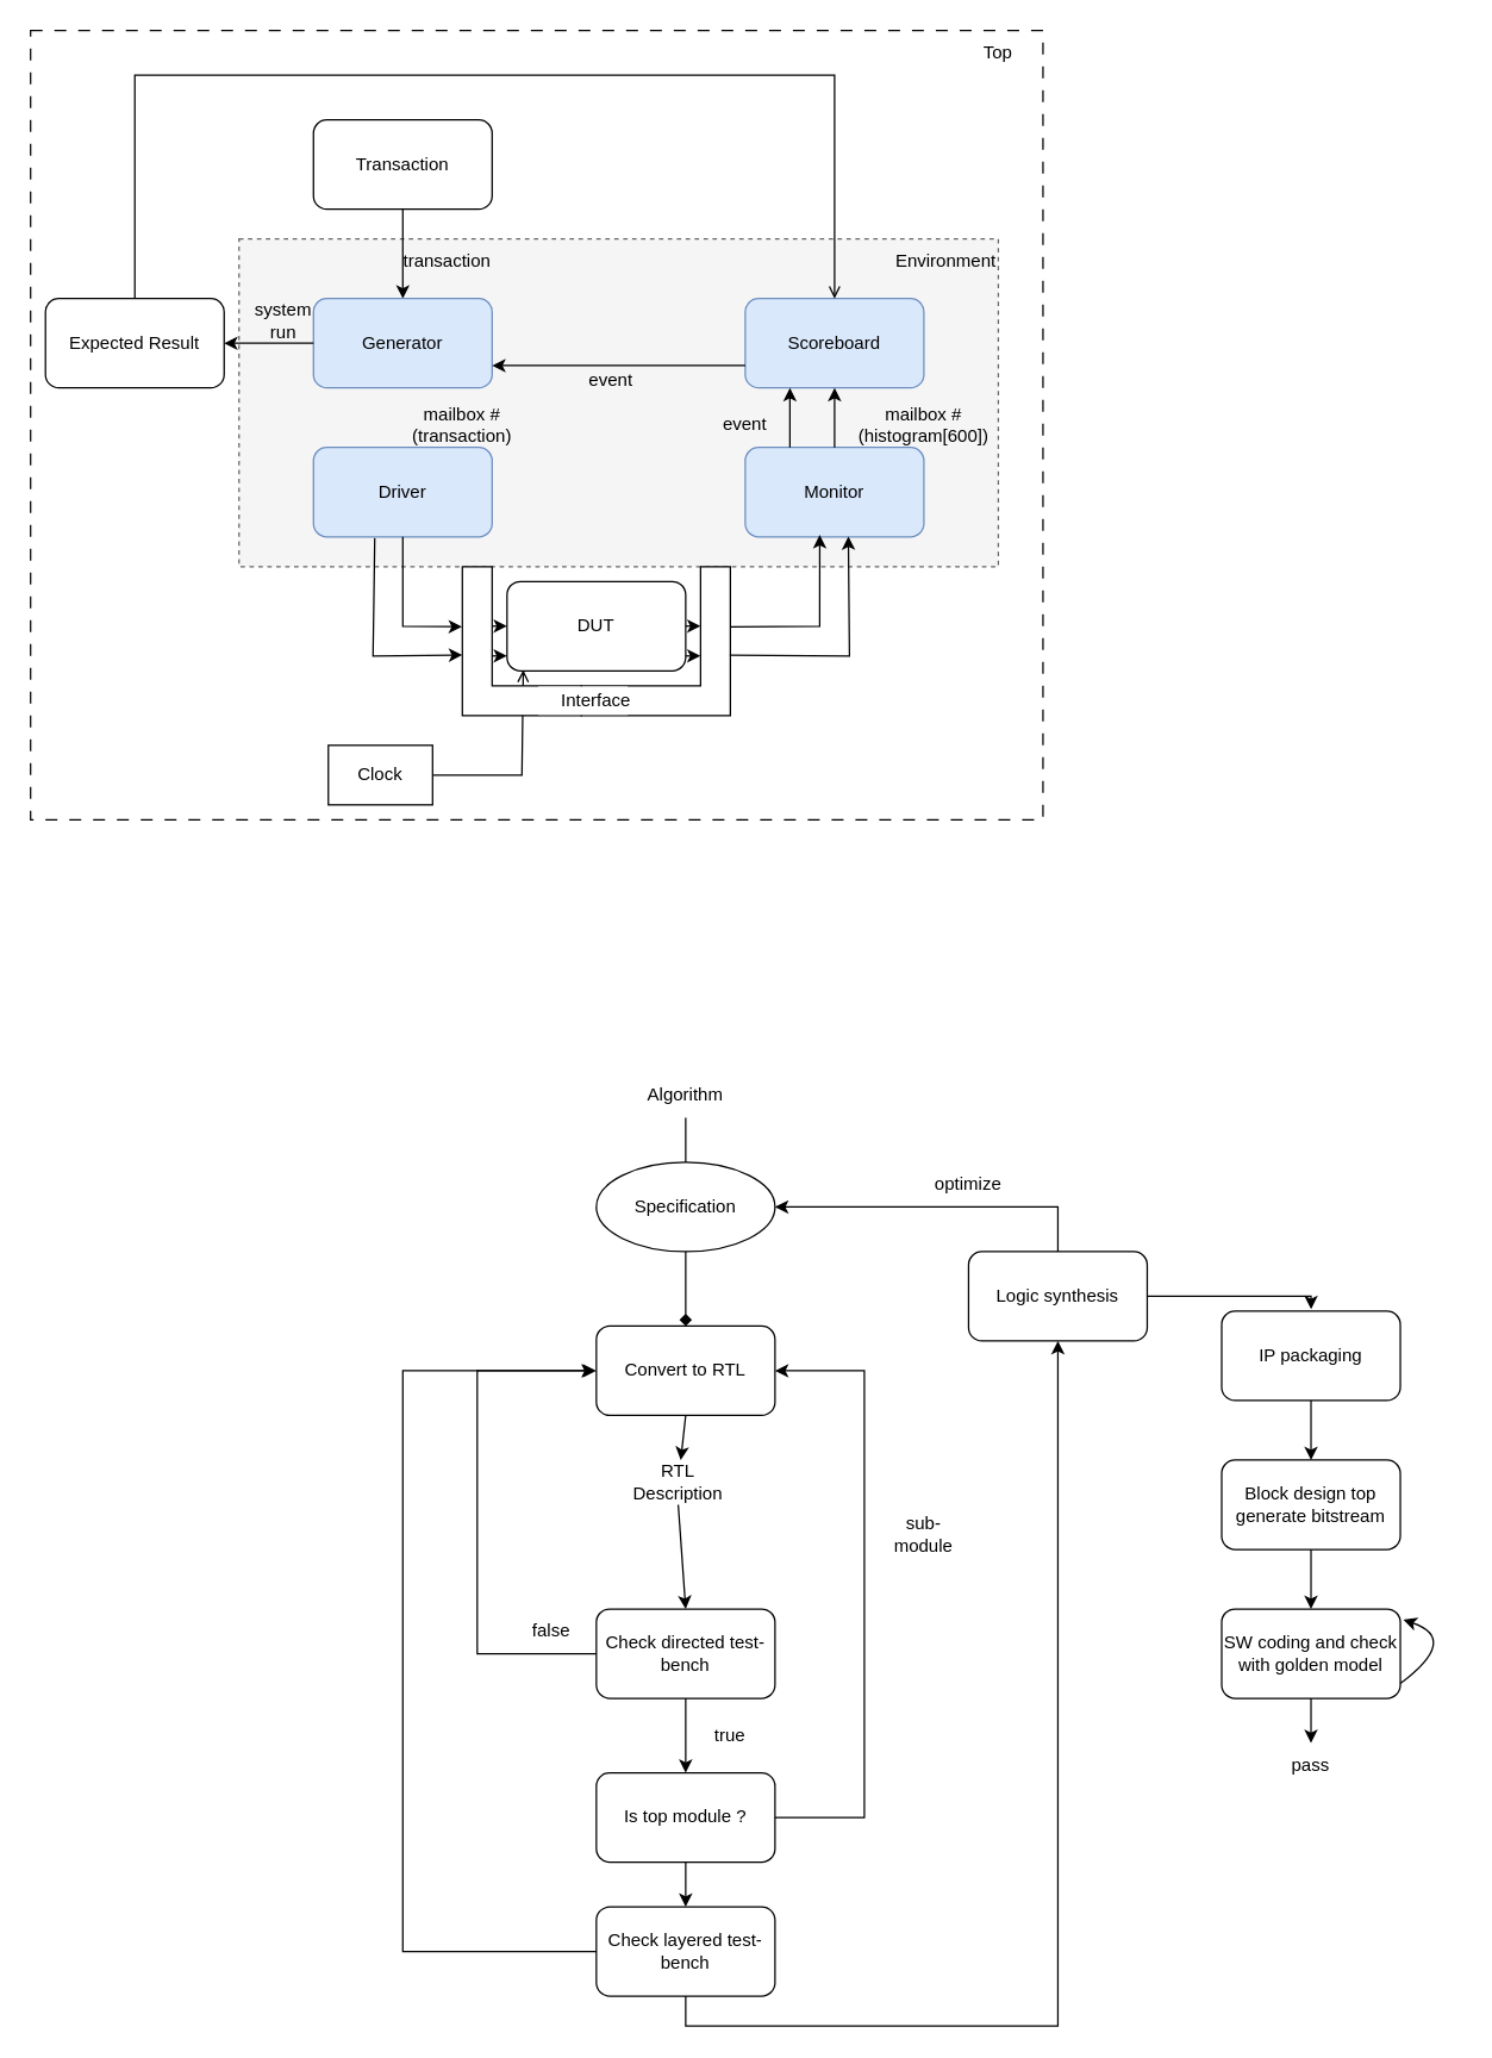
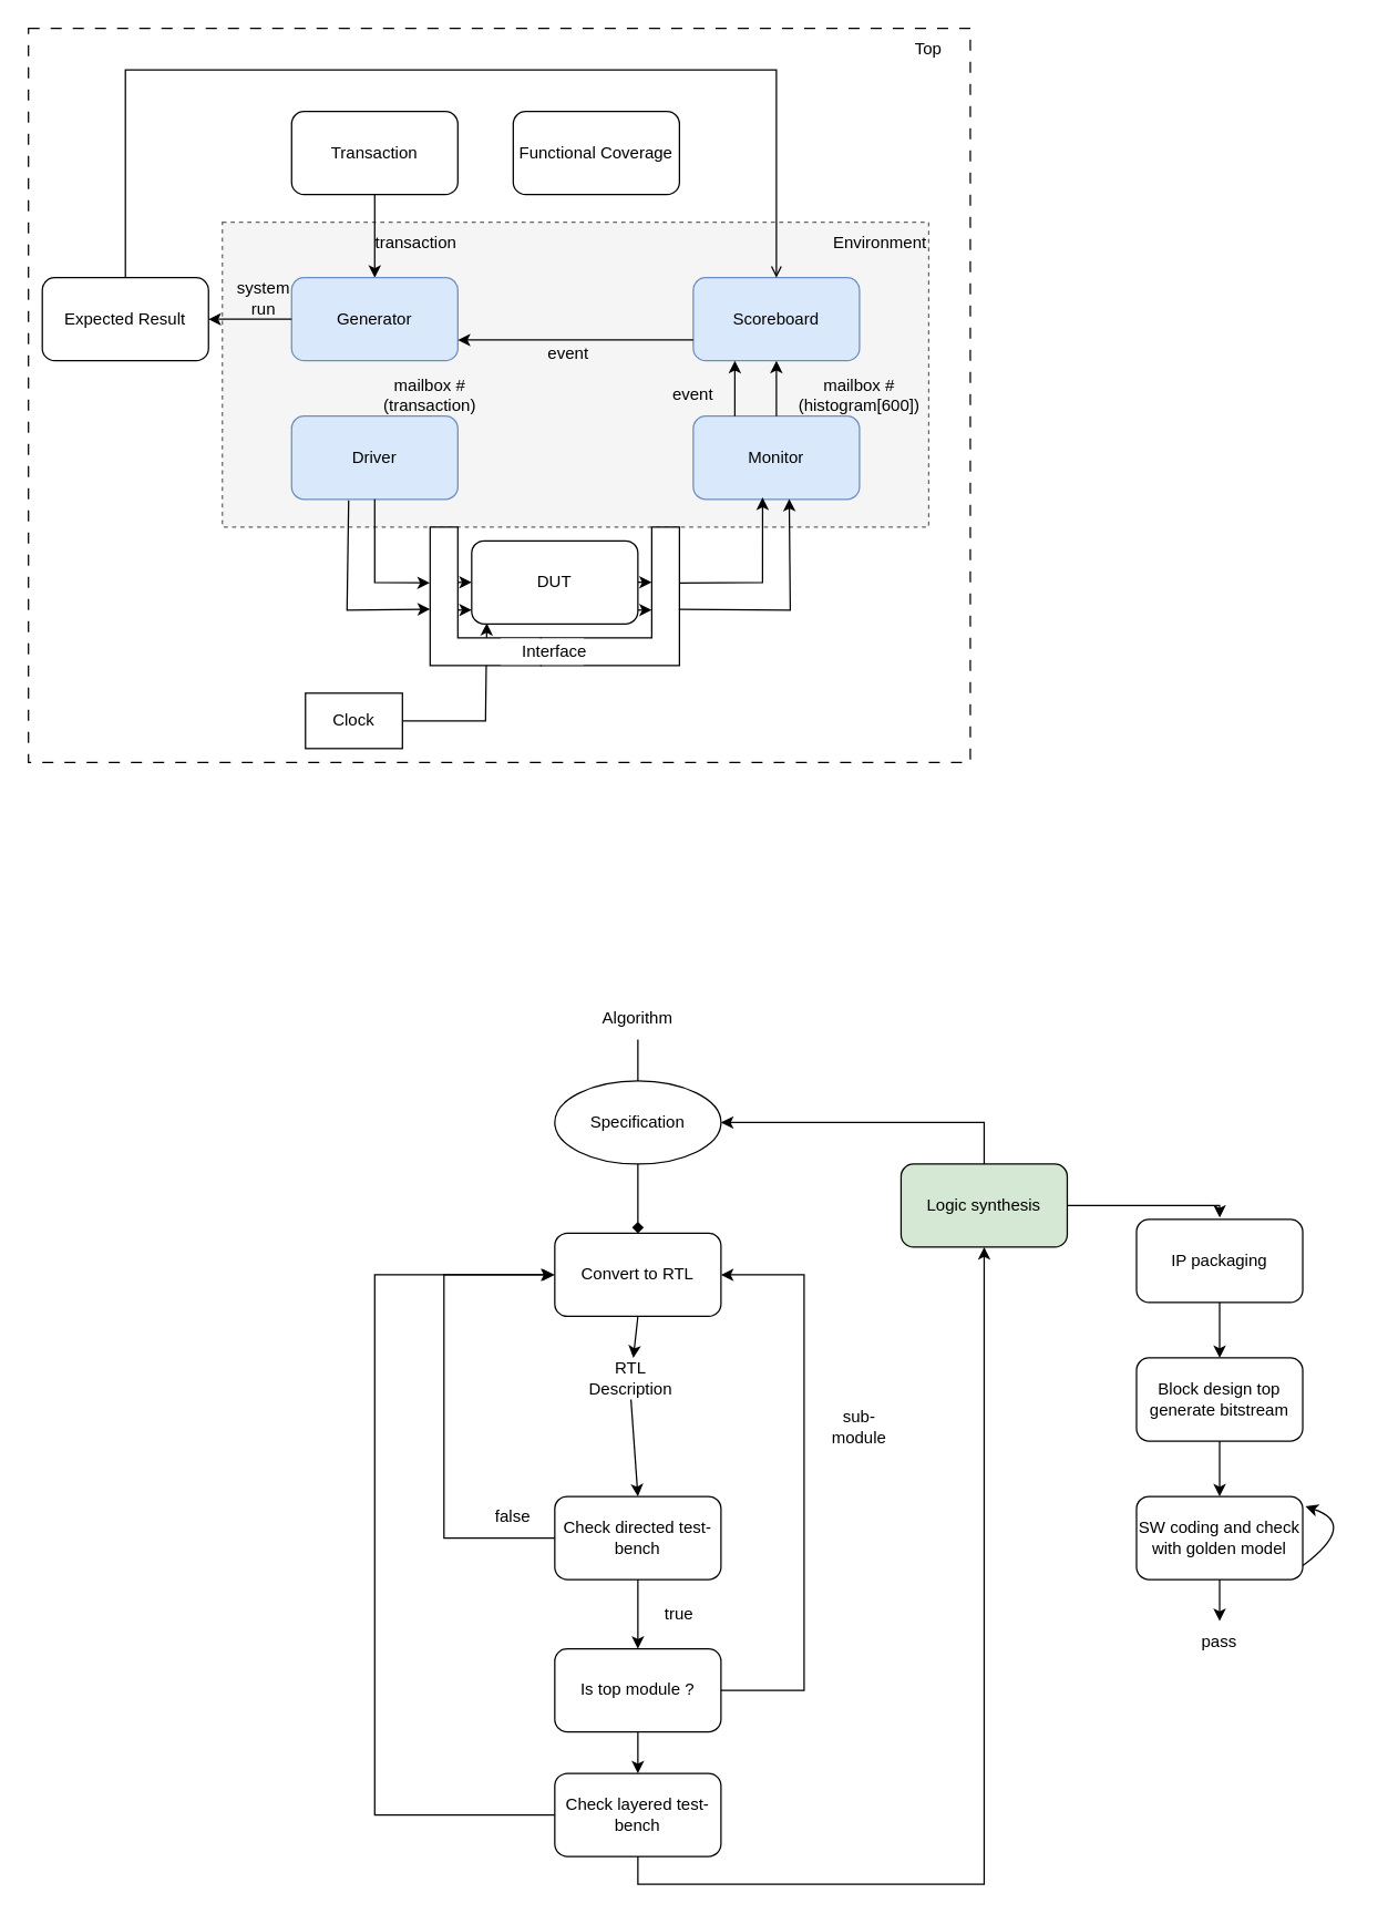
+ <mxCell id="61" value="Functional Coverage" style="rounded=1;whiteSpace=wrap;html=1;" vertex="1" parent="1"><mxGeometry x="370" y="80" width="120" height="60" as="geometry" /></mxCell>
- <mxCell id="4" value="" style="endArrow=open;html=1;rounded=0;entryX=0.091;entryY=0.99;entryDx=0;entryDy=0;entryPerimeter=0;exitX=1;exitY=0.5;exitDx=0;exitDy=0;" edge="1" parent="1" source="52" target="48"><mxGeometry width="50" height="50" relative="1" as="geometry"><mxPoint x="300" y="530" as="sourcePoint" /><mxPoint x="360" y="480" as="targetPoint" /><Array as="points"><mxPoint x="350" y="520" /></Array></mxGeometry></mxCell>
+ <mxCell id="4" value="" style="endArrow=classic;html=1;rounded=0;entryX=0.091;entryY=0.99;entryDx=0;entryDy=0;entryPerimeter=0;exitX=1;exitY=0.5;exitDx=0;exitDy=0;" edge="1" parent="1" source="52" target="48"><mxGeometry width="50" height="50" relative="1" as="geometry"><mxPoint x="300" y="530" as="sourcePoint" /><mxPoint x="360" y="480" as="targetPoint" /><Array as="points"><mxPoint x="350" y="520" /></Array></mxGeometry></mxCell>
- <mxCell id="30" value="optimize" style="text;html=1;align=center;verticalAlign=middle;whiteSpace=wrap;rounded=0;" parent="1" vertex="1"><mxGeometry x="620" y="780" width="60" height="30" as="geometry" /></mxCell>
- <mxCell id="28" value="Logic synthesis" style="rounded=1;whiteSpace=wrap;html=1;" parent="1" vertex="1"><mxGeometry x="650" y="840" width="120" height="60" as="geometry" /></mxCell>
+ <mxCell id="28" value="Logic synthesis" style="rounded=1;whiteSpace=wrap;html=1;fillColor=#d5e8d4;" parent="1" vertex="1"><mxGeometry x="650" y="840" width="120" height="60" as="geometry" /></mxCell>
